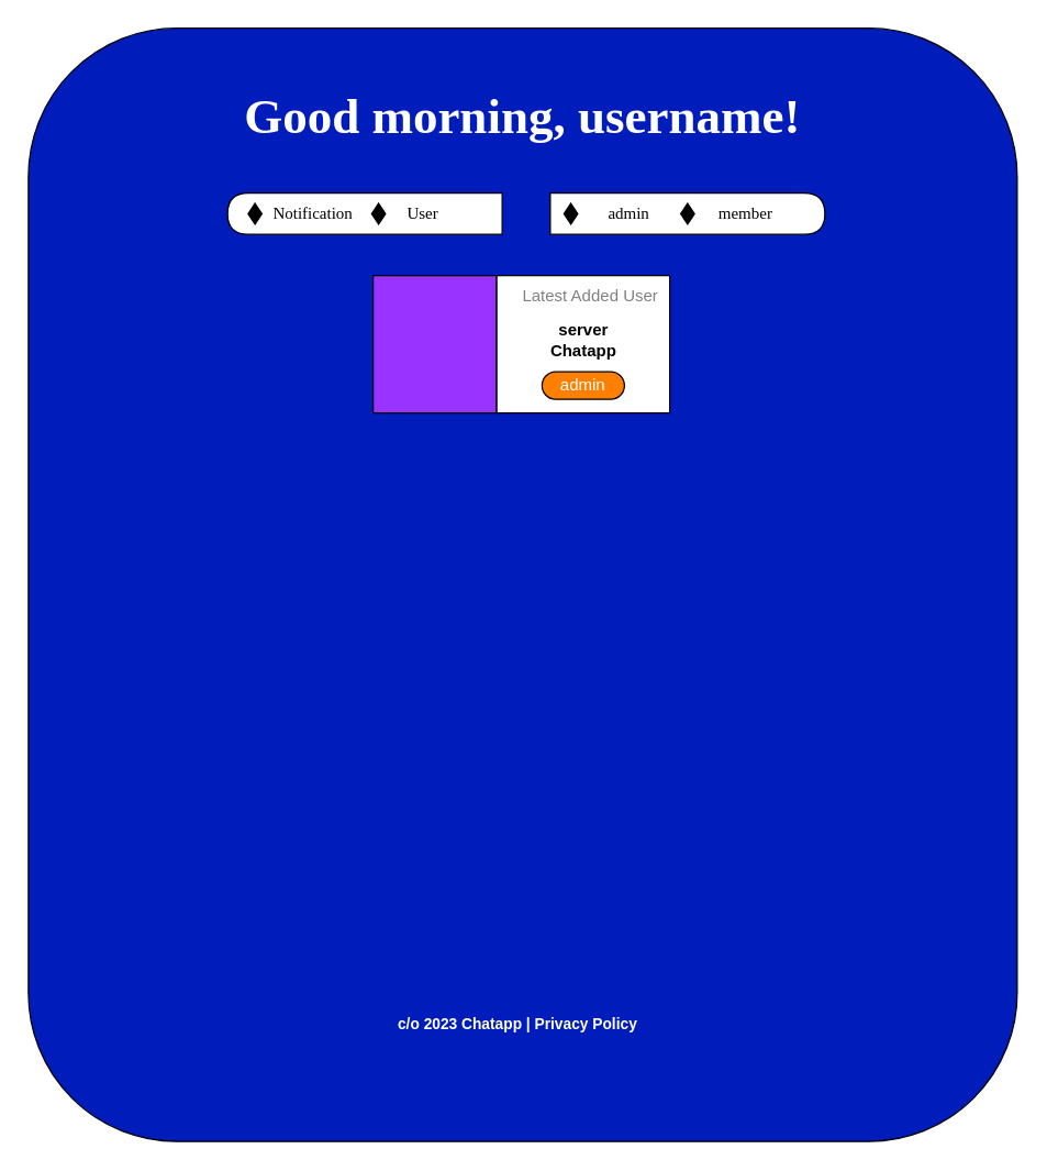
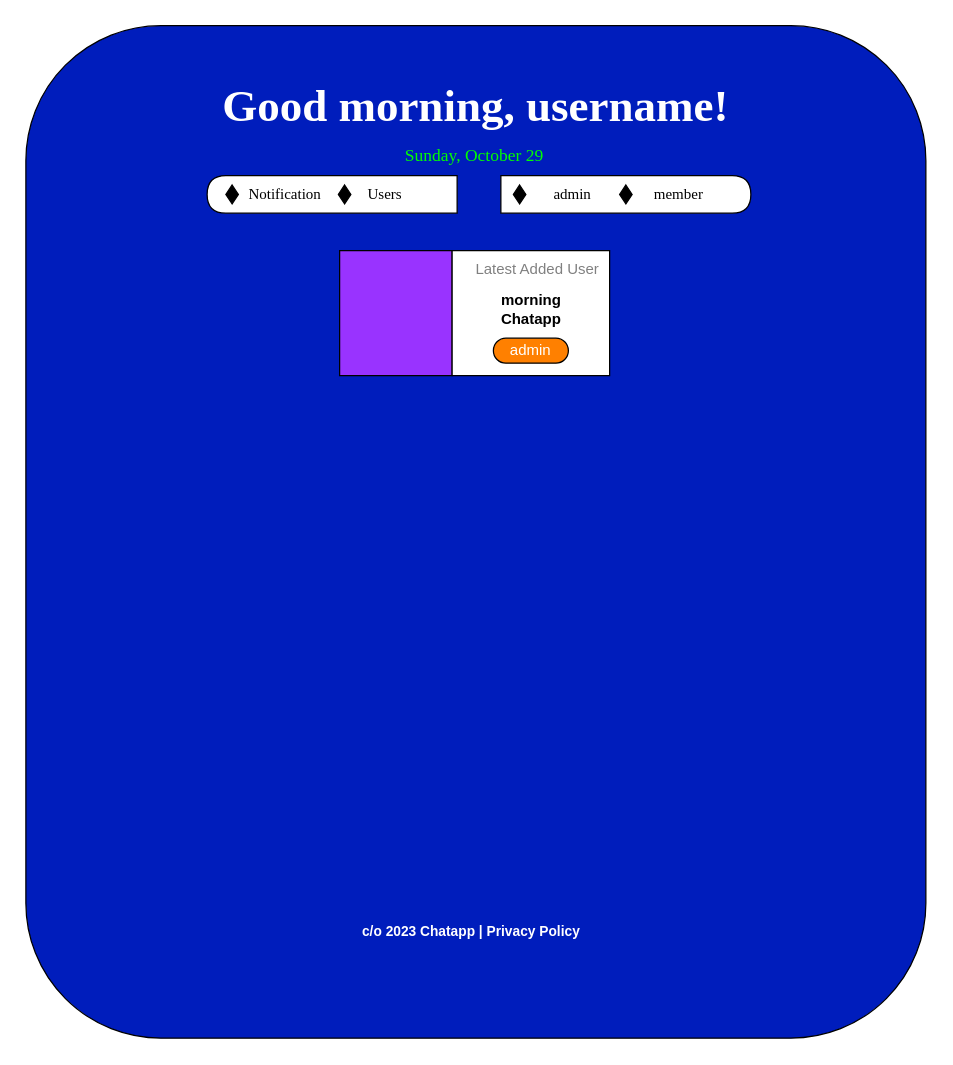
+ <mxCell id="4" value="&lt;font face=&quot;Georgia&quot; color=&quot;#00ff00&quot; style=&quot;font-size: 14px;&quot;&gt;Sunday, October 29&lt;/font&gt;" style="text;html=1;strokeColor=none;fillColor=none;align=center;verticalAlign=middle;whiteSpace=wrap;rounded=0;" parent="1" vertex="1"><mxGeometry x="308" y="110" width="142" height="30" as="geometry" /></mxCell>
- <mxCell id="10" value="&lt;font face=&quot;Georgia&quot; style=&quot;font-size: 12px;&quot;&gt;User&lt;/font&gt;" style="text;html=1;strokeColor=none;fillColor=none;align=center;verticalAlign=middle;whiteSpace=wrap;rounded=0;" parent="1" vertex="1"><mxGeometry x="290" y="140" width="35" height="30" as="geometry" /></mxCell>
+ <mxCell id="10" value="&lt;font face=&quot;Georgia&quot; style=&quot;font-size: 12px;&quot;&gt;Users&lt;/font&gt;" style="text;html=1;strokeColor=none;fillColor=none;align=center;verticalAlign=middle;whiteSpace=wrap;rounded=0;" parent="1" vertex="1"><mxGeometry x="290" y="140" width="35" height="30" as="geometry" /></mxCell>
- <mxCell id="16" value="&lt;b&gt;server&lt;/b&gt;" style="text;html=1;strokeColor=none;fillColor=none;align=center;verticalAlign=middle;whiteSpace=wrap;rounded=0;" parent="1" vertex="1"><mxGeometry x="371.5" y="225" width="105" height="30" as="geometry" /></mxCell>
+ <mxCell id="16" value="&lt;b&gt;morning&lt;/b&gt;" style="text;html=1;strokeColor=none;fillColor=none;align=center;verticalAlign=middle;whiteSpace=wrap;rounded=0;" parent="1" vertex="1"><mxGeometry x="371.5" y="225" width="105" height="30" as="geometry" /></mxCell>
